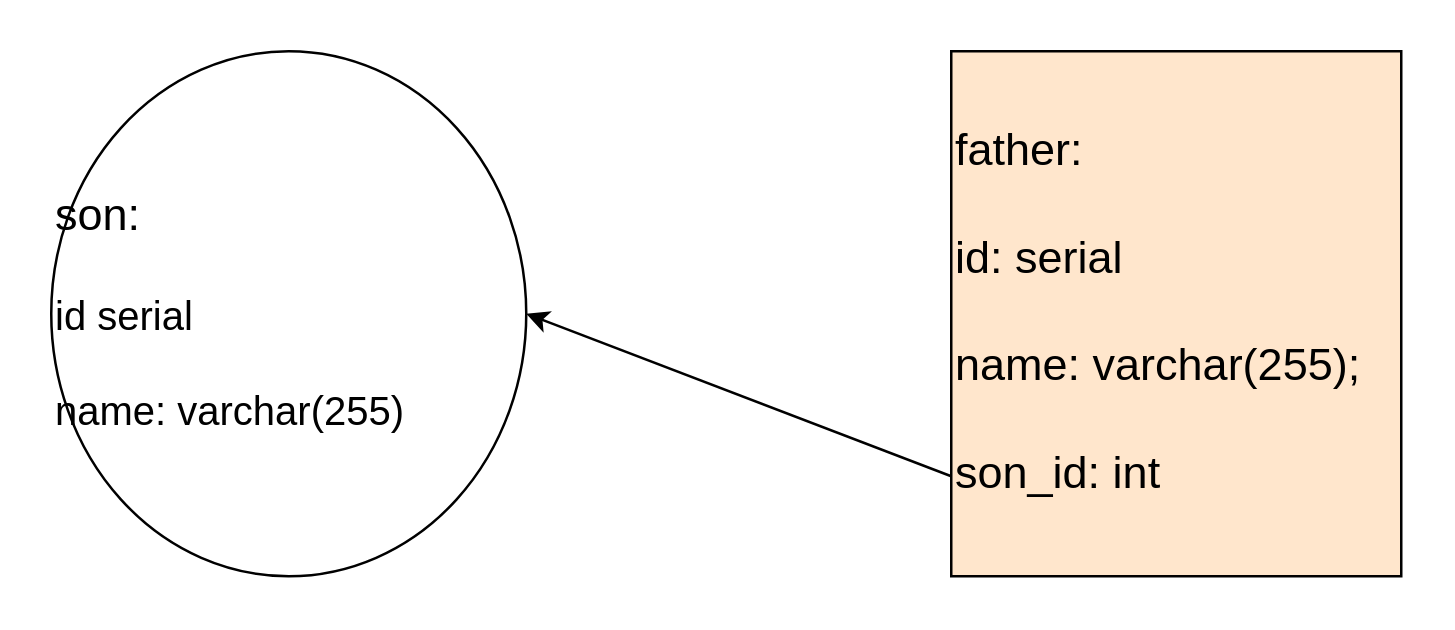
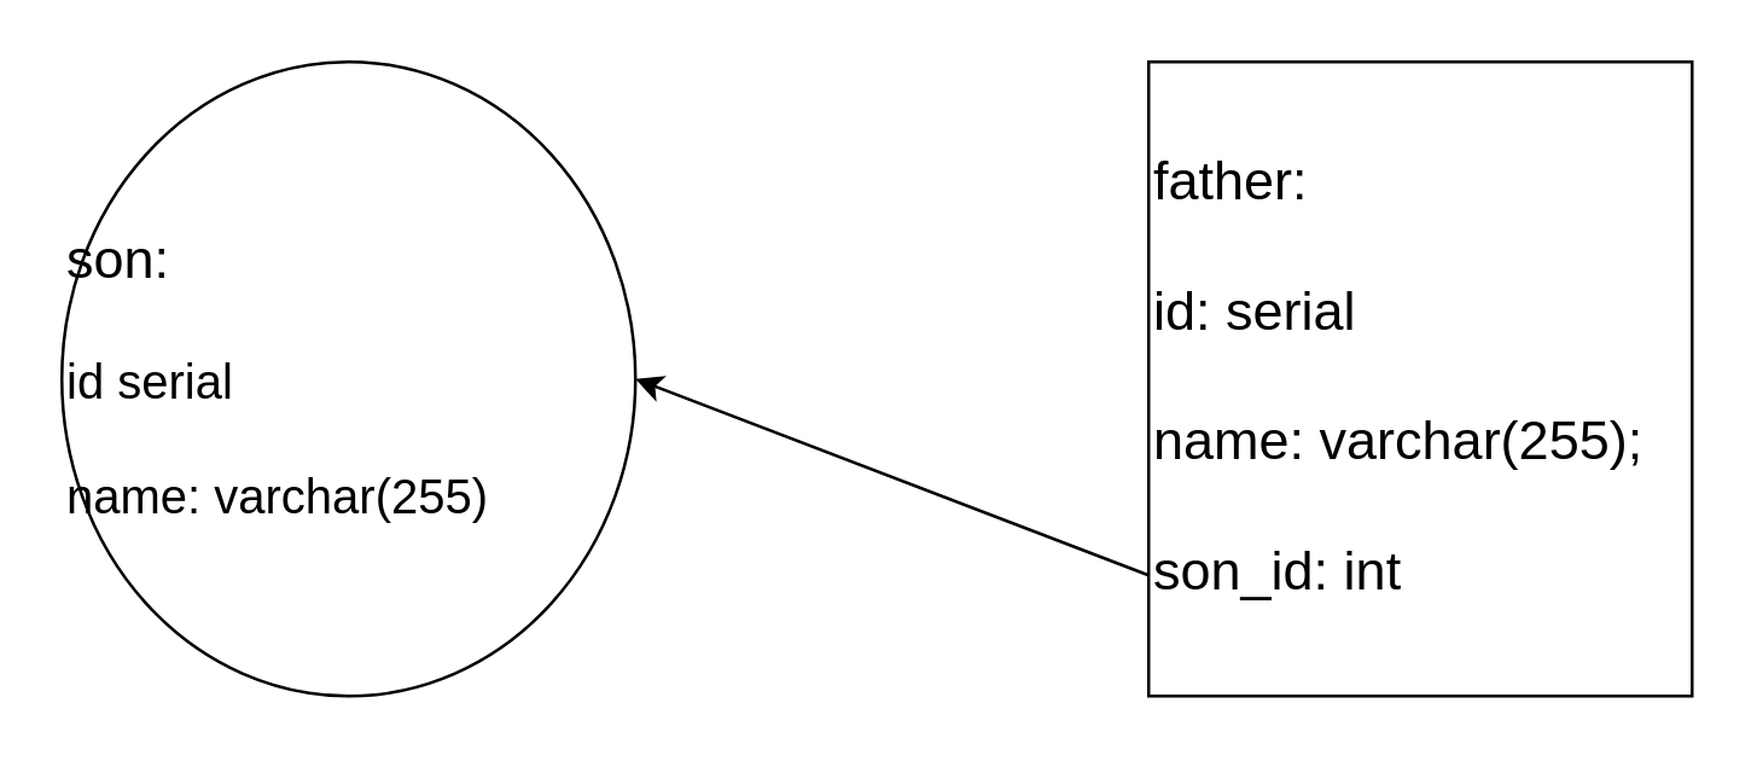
- <mxCell id="3" value="&lt;font style=&quot;font-size: 18px;&quot;&gt;father:&lt;br&gt;&lt;br&gt;id: serial&lt;br&gt;&lt;br&gt;name: varchar(255);&lt;br&gt;&lt;br&gt;son_id: int&lt;/font&gt;" style="rounded=0;whiteSpace=wrap;html=1;align=left;fillColor=#ffe6cc;" parent="1" vertex="1"><mxGeometry x="380" y="20" width="180" height="210" as="geometry" /></mxCell>
+ <mxCell id="3" value="&lt;font style=&quot;font-size: 18px;&quot;&gt;father:&lt;br&gt;&lt;br&gt;id: serial&lt;br&gt;&lt;br&gt;name: varchar(255);&lt;br&gt;&lt;br&gt;son_id: int&lt;/font&gt;" style="rounded=0;whiteSpace=wrap;html=1;align=left;" parent="1" vertex="1"><mxGeometry x="380" y="20" width="180" height="210" as="geometry" /></mxCell>
